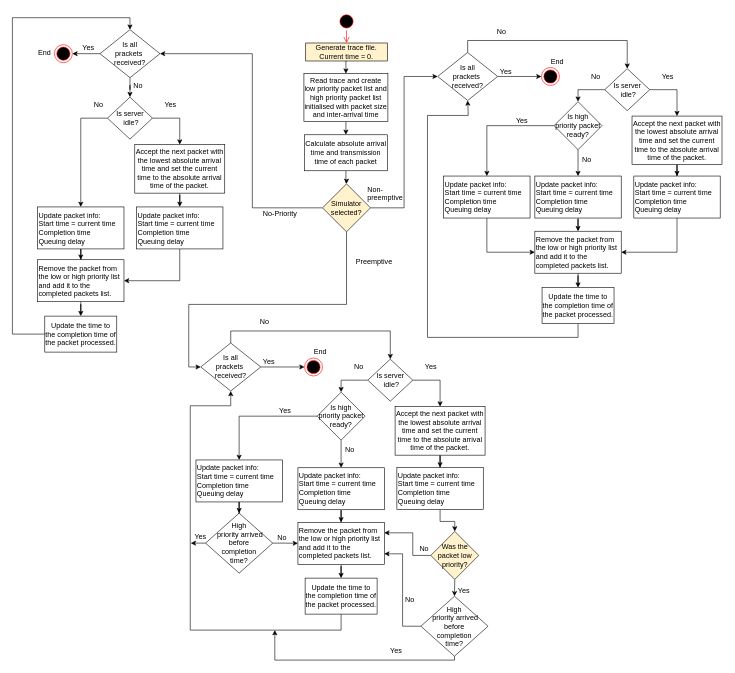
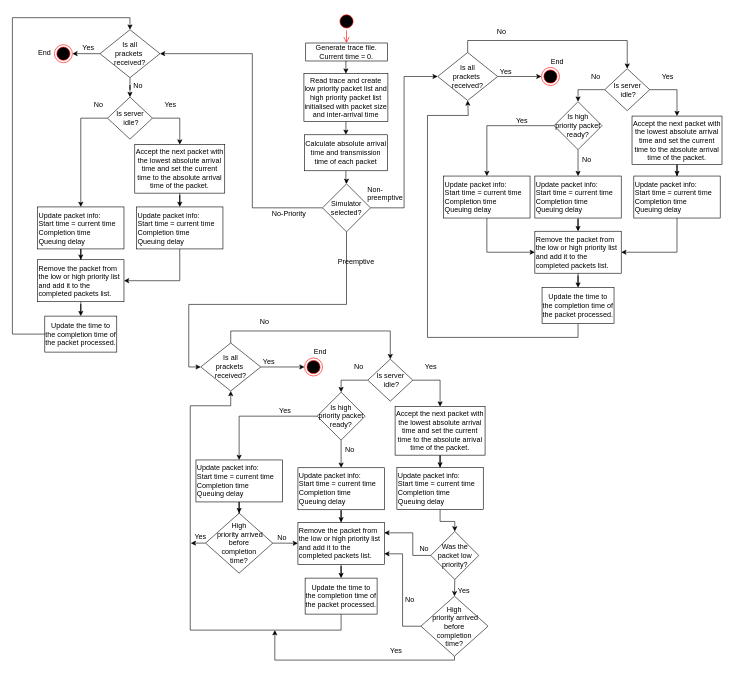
- <mxCell id="3" value="Generate trace file.&lt;br&gt;Current time = 0." style="rounded=0;whiteSpace=wrap;html=1;fillColor=#fff2cc;" vertex="1" parent="1"><mxGeometry x="509" y="71.19" width="136" height="30" as="geometry" /></mxCell>
+ <mxCell id="3" value="Generate trace file.&lt;br&gt;Current time = 0." style="rounded=0;whiteSpace=wrap;html=1;" vertex="1" parent="1"><mxGeometry x="509" y="71.19" width="136" height="30" as="geometry" /></mxCell>
- <mxCell id="42" value="Simulator selected?" style="rhombus;whiteSpace=wrap;html=1;fillColor=#fff2cc;" vertex="1" parent="1"><mxGeometry x="537" y="306" width="80" height="80" as="geometry" /></mxCell>
+ <mxCell id="42" value="Simulator selected?" style="rhombus;whiteSpace=wrap;html=1;" vertex="1" parent="1"><mxGeometry x="537" y="306" width="80" height="80" as="geometry" /></mxCell>
- <mxCell id="110" value="No-Priority&lt;br&gt;" style="text;html=1;resizable=0;points=[];autosize=1;align=left;verticalAlign=top;spacingTop=-4;" vertex="1" parent="1"><mxGeometry x="436" y="346" width="70" height="20" as="geometry" /></mxCell>
+ <mxCell id="110" value="No-Priority&lt;br&gt;" style="text;html=1;resizable=0;points=[];autosize=1;align=left;verticalAlign=top;spacingTop=-4;" vertex="1" parent="1"><mxGeometry x="451" y="346" width="70" height="20" as="geometry" /></mxCell>
- <mxCell id="88" value="Preemptive" style="text;html=1;resizable=0;points=[];autosize=1;align=left;verticalAlign=top;spacingTop=-4;" vertex="1" parent="1"><mxGeometry x="591" y="426" width="80" height="20" as="geometry" /></mxCell>
+ <mxCell id="88" value="Preemptive" style="text;html=1;resizable=0;points=[];autosize=1;align=left;verticalAlign=top;spacingTop=-4;" vertex="1" parent="1"><mxGeometry x="561" y="426" width="80" height="20" as="geometry" /></mxCell>
- <mxCell id="83" value="Was the packet low priority?" style="rhombus;whiteSpace=wrap;html=1;fillColor=#fff2cc;" vertex="1" parent="1"><mxGeometry x="717.5" y="885.5" width="80" height="80" as="geometry" /></mxCell>
+ <mxCell id="83" value="Was the packet low priority?" style="rhombus;whiteSpace=wrap;html=1;" vertex="1" parent="1"><mxGeometry x="717.5" y="885.5" width="80" height="80" as="geometry" /></mxCell>
